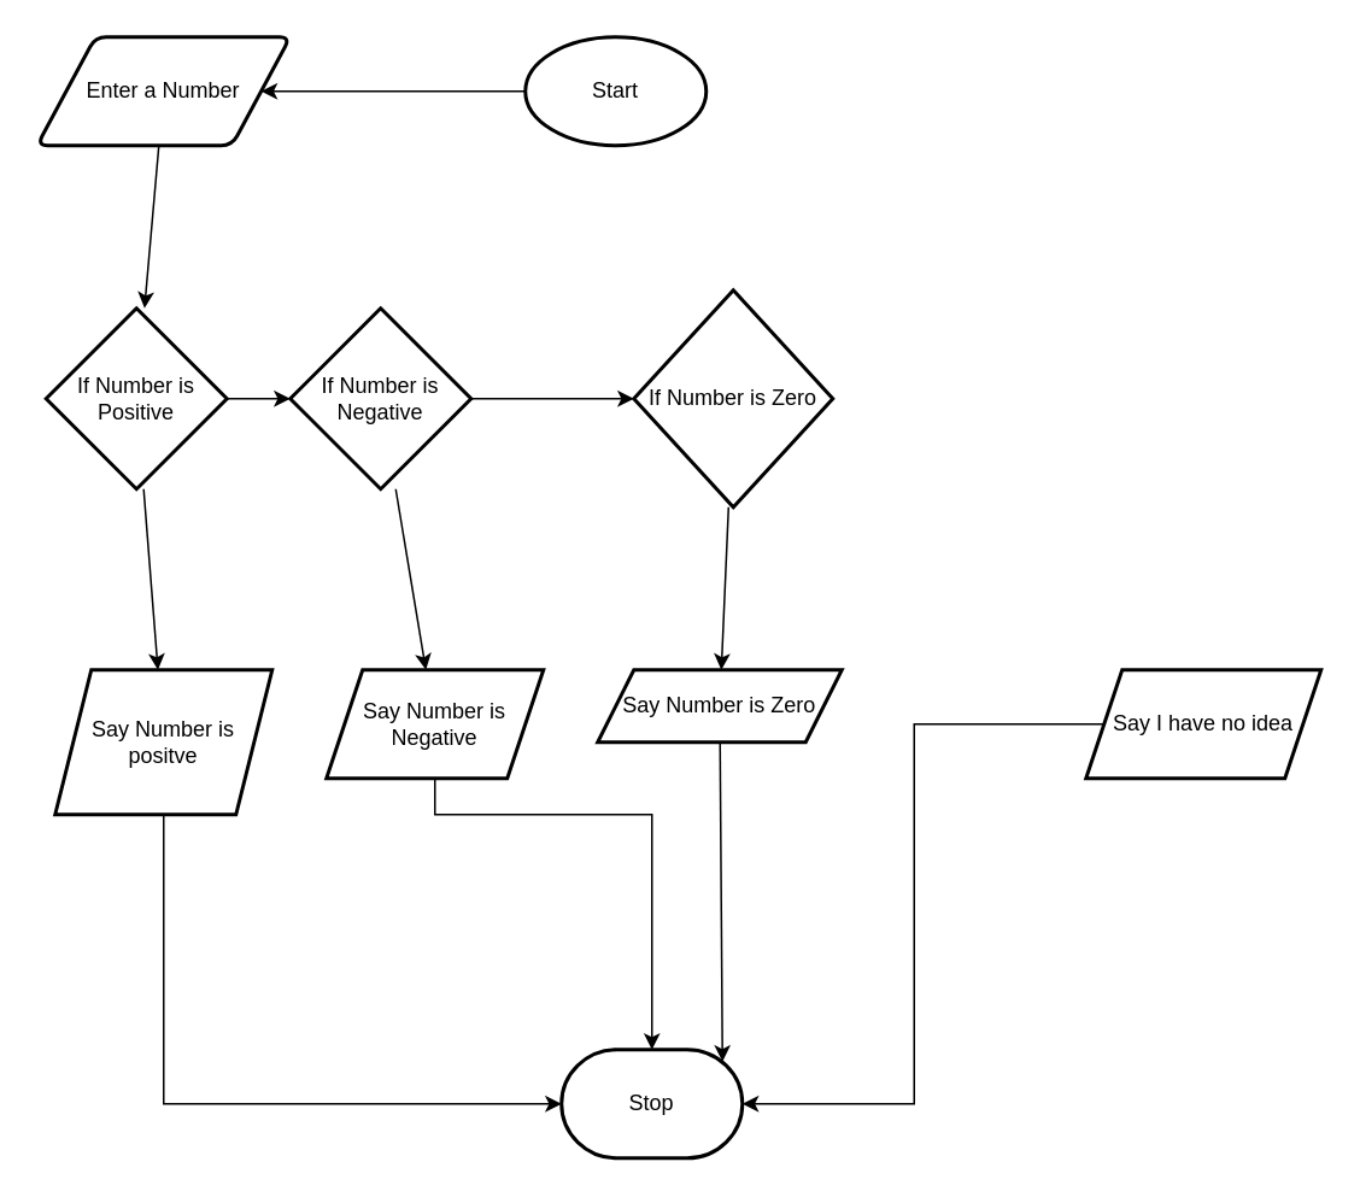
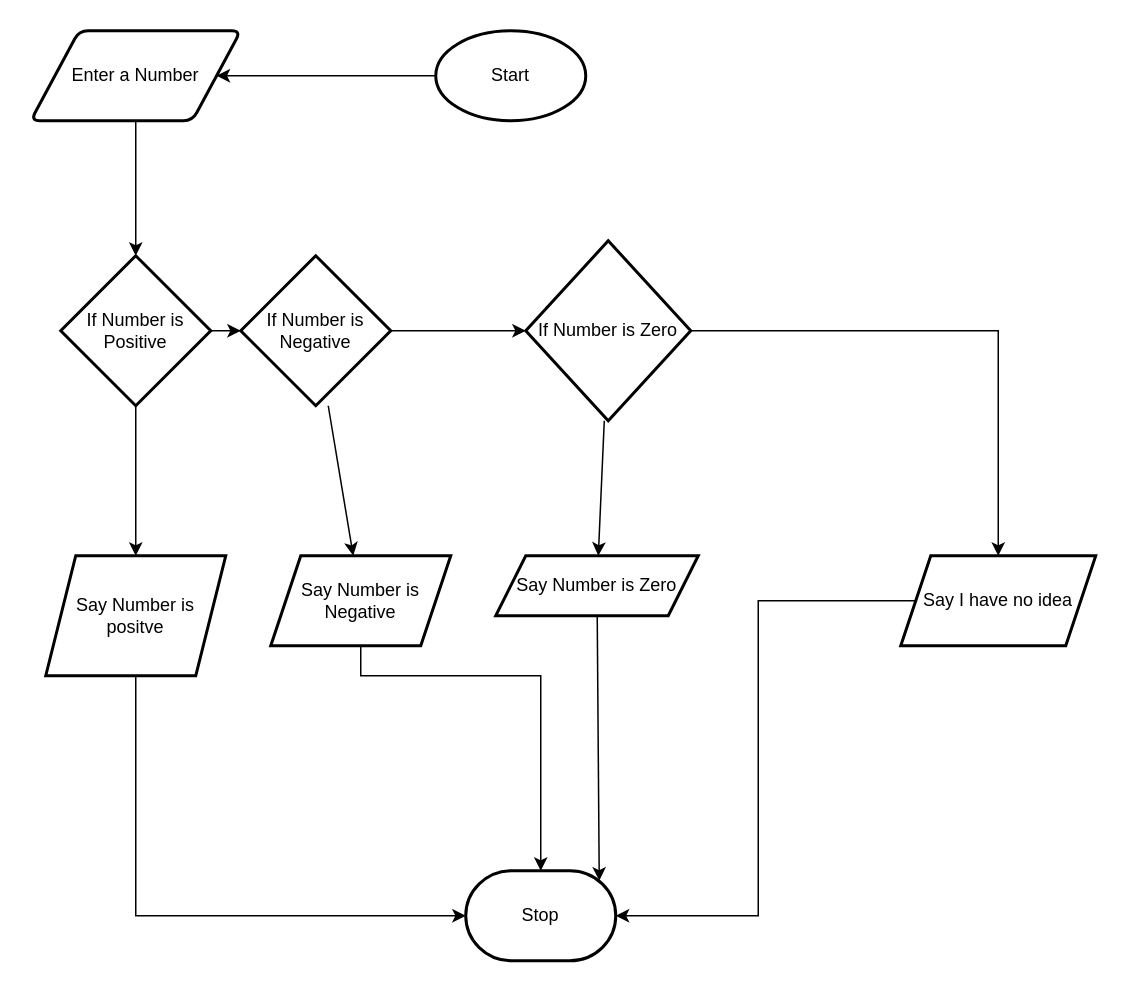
- <mxCell id="8" value="If Number is Positive" style="strokeWidth=2;html=1;shape=mxgraph.flowchart.decision;whiteSpace=wrap;" vertex="1" parent="1"><mxGeometry x="25" y="170" width="100" height="100" as="geometry" /></mxCell>
+ <mxCell id="8" value="If Number is Positive" style="strokeWidth=2;html=1;shape=mxgraph.flowchart.decision;whiteSpace=wrap;" vertex="1" parent="1"><mxGeometry x="40" y="170" width="100" height="100" as="geometry" /></mxCell>
+ <mxCell id="13" value="" style="edgeStyle=none;html=1;rounded=0;" edge="1" parent="1" source="14" target="21"><mxGeometry relative="1" as="geometry"><Array as="points"><mxPoint x="460" y="220" /><mxPoint x="665" y="220" /></Array></mxGeometry></mxCell>
